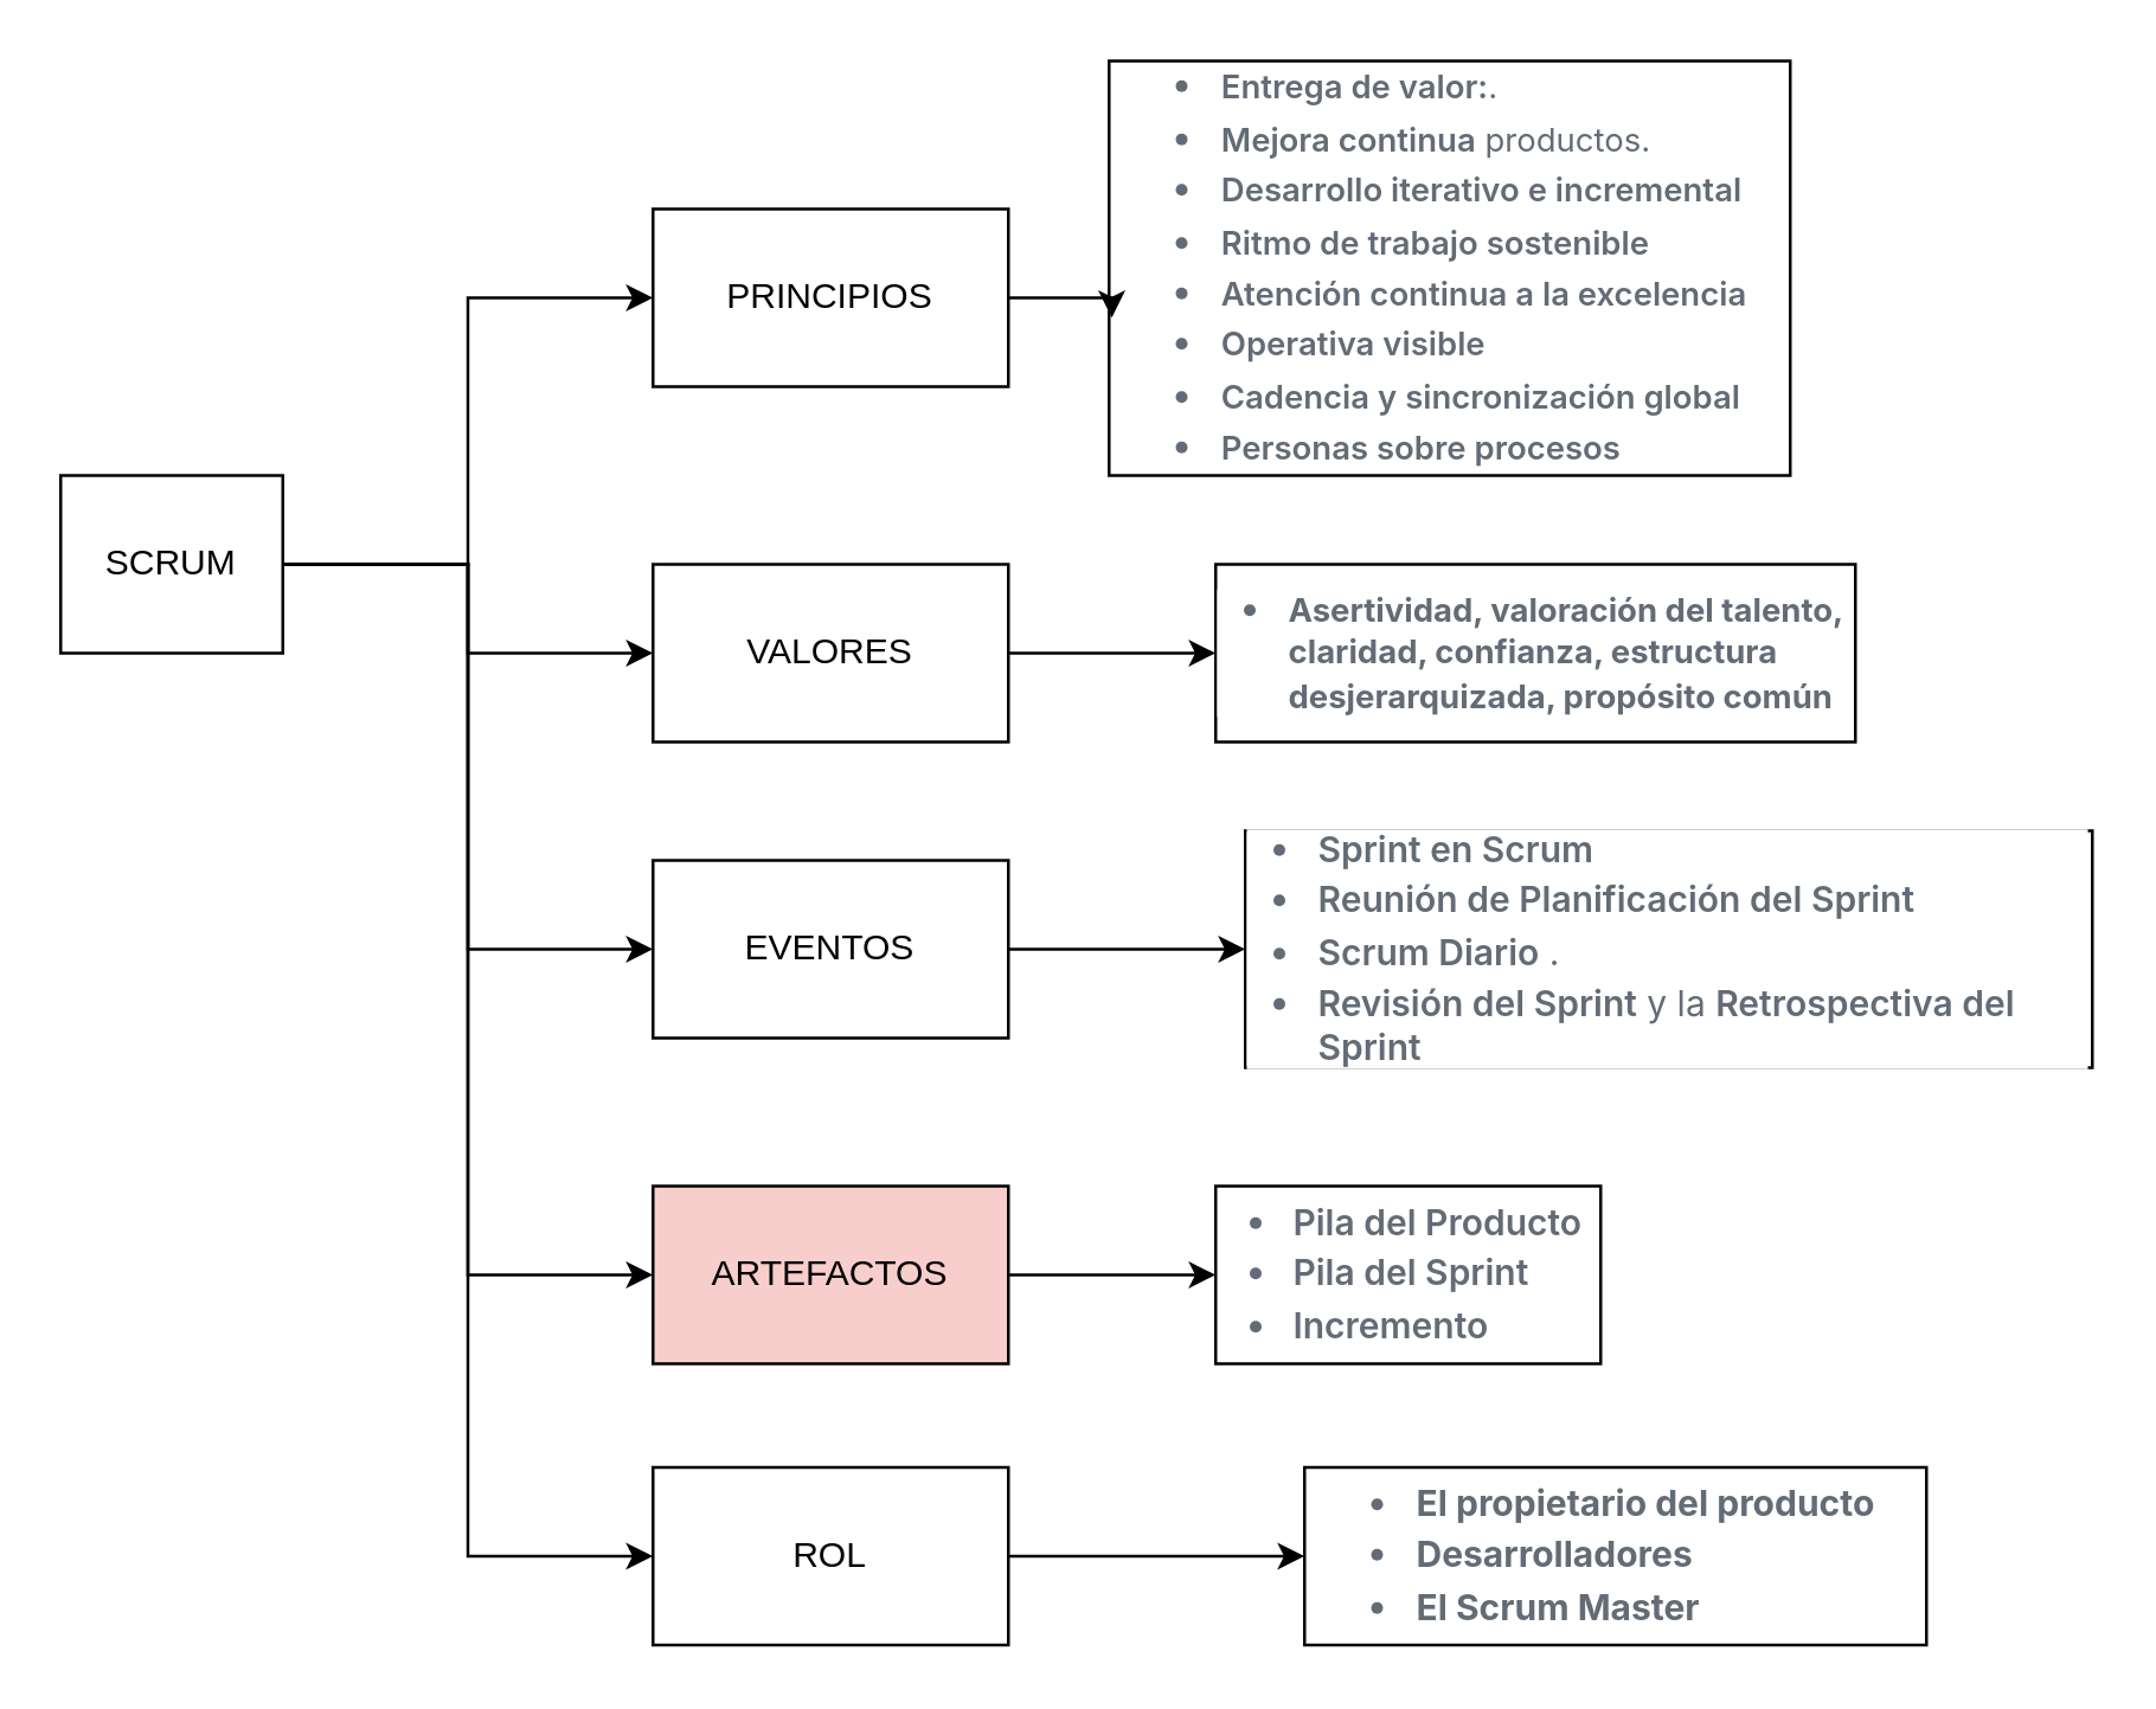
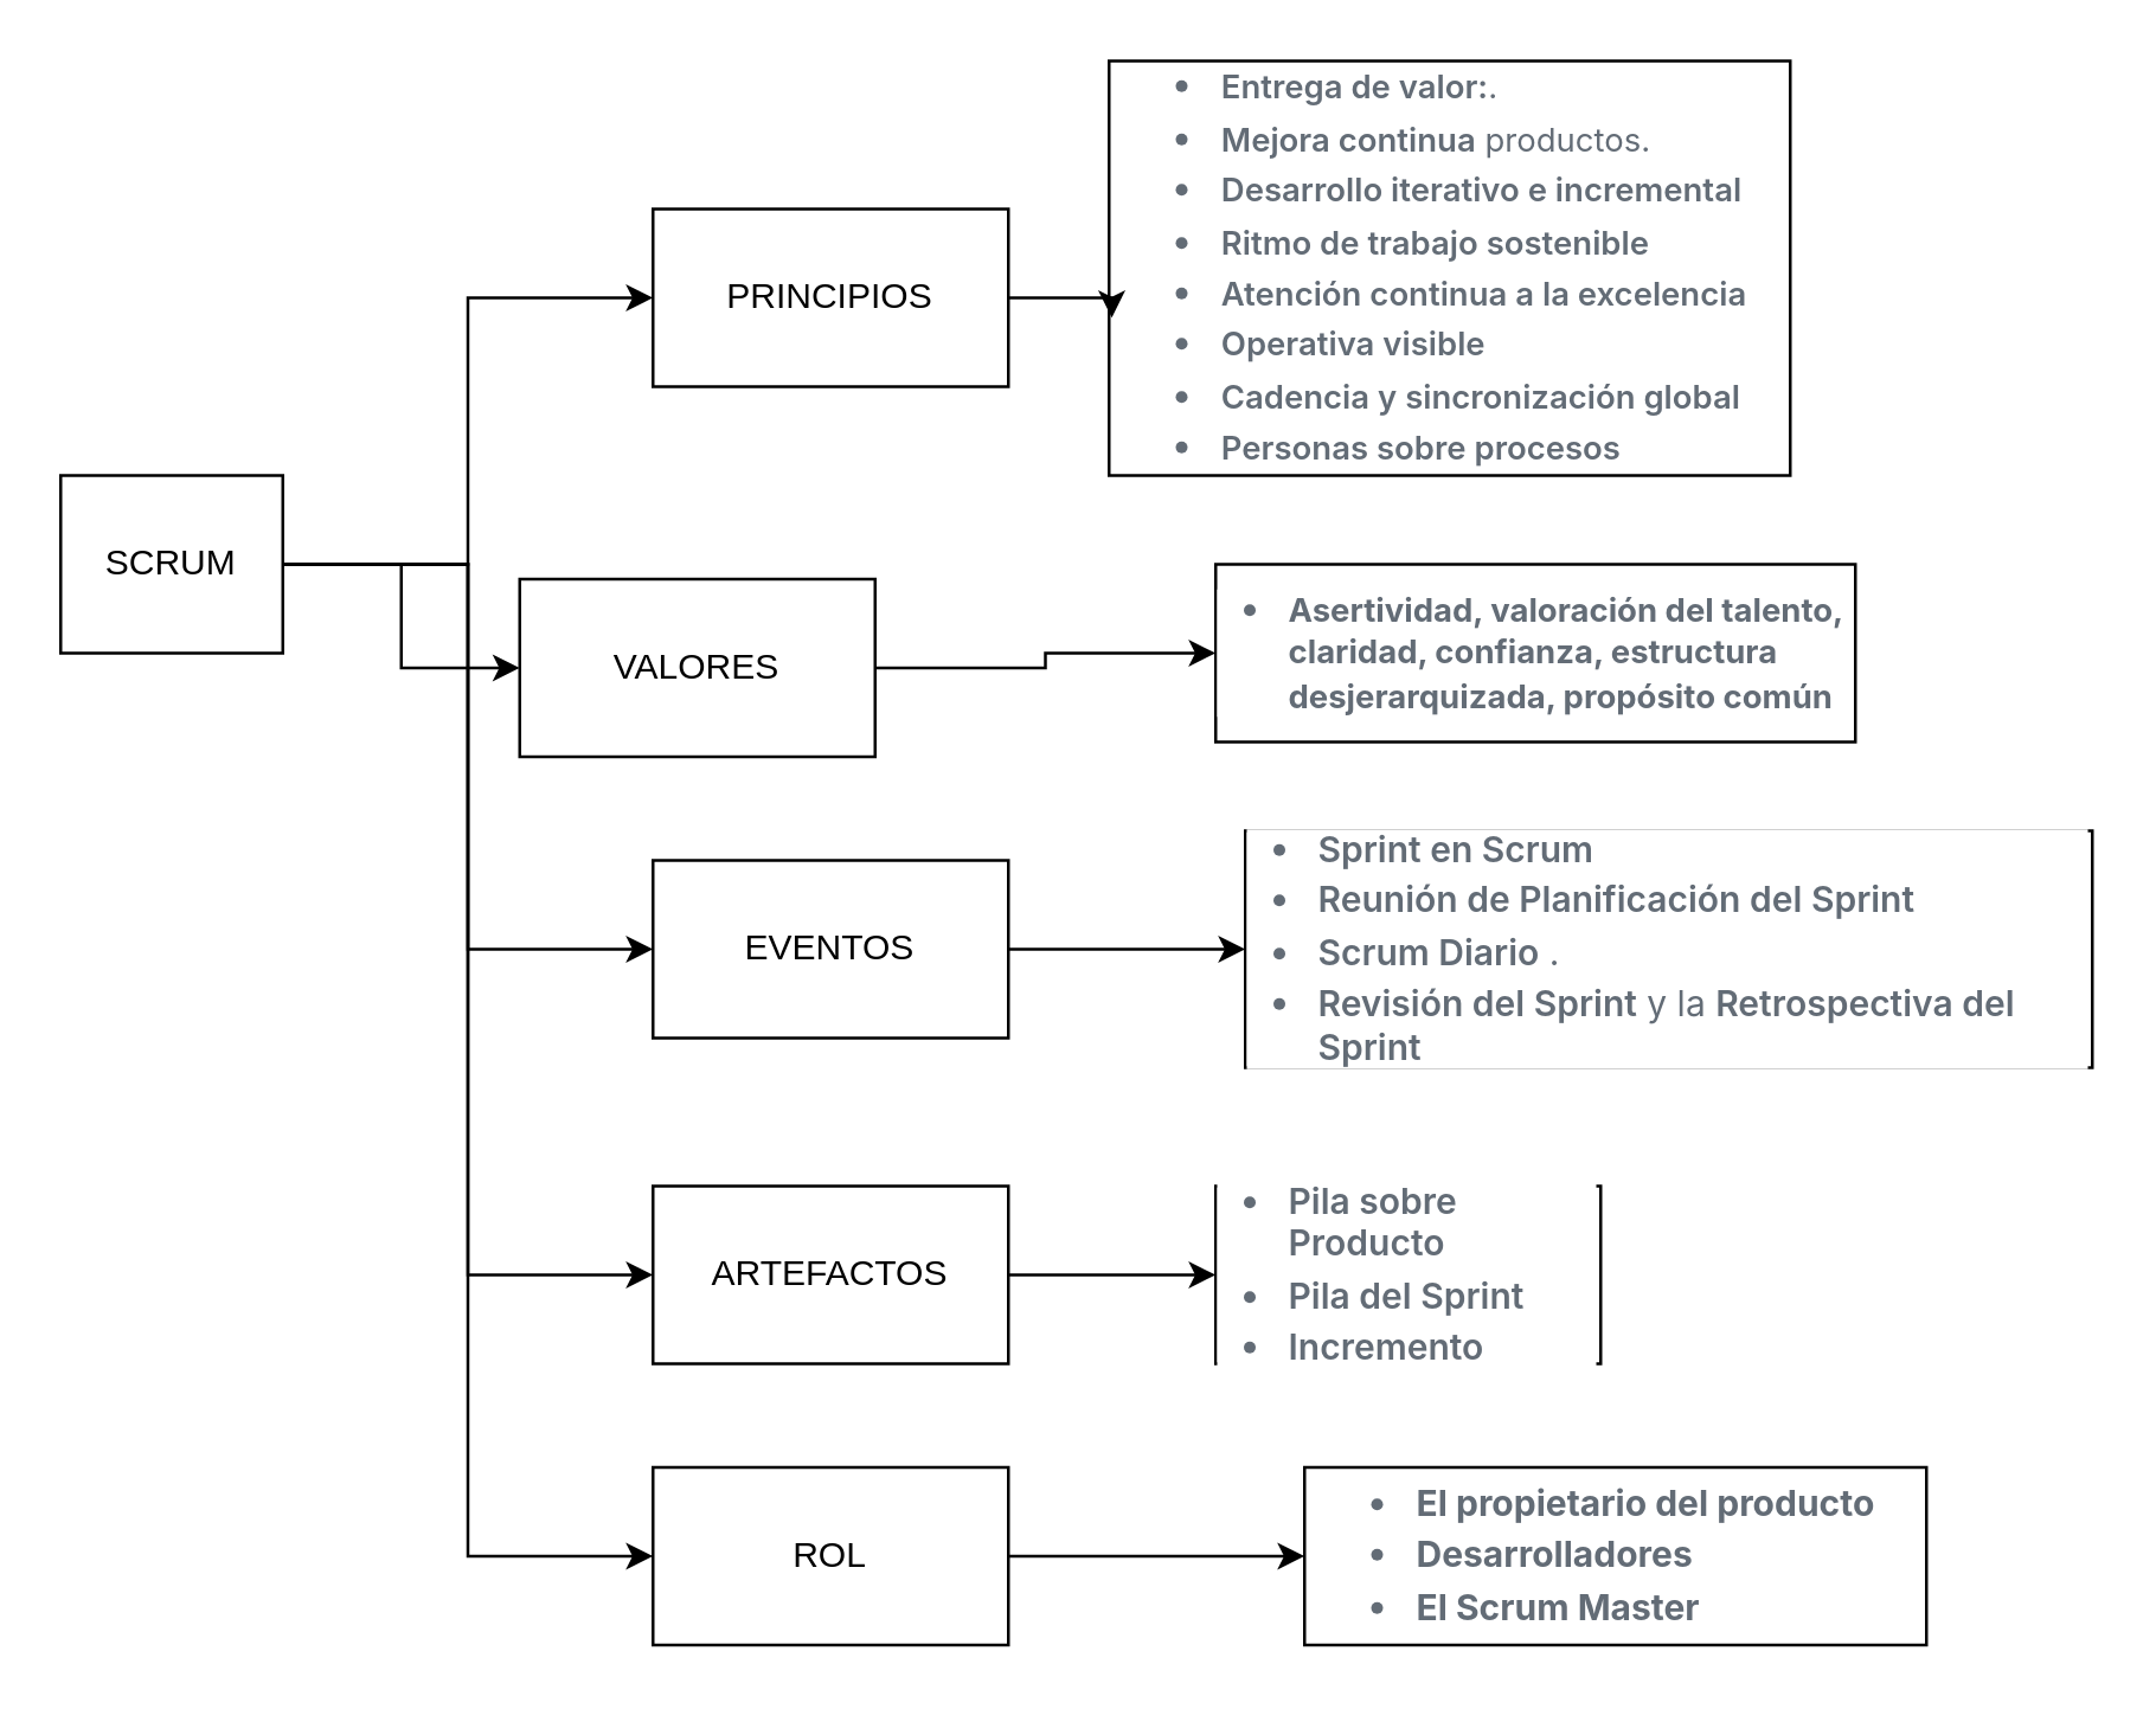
- <mxCell id="10" value="VALORES" style="rounded=0;whiteSpace=wrap;html=1;" vertex="1" parent="1"><mxGeometry x="220" y="190" width="120" height="60" as="geometry" /></mxCell>
+ <mxCell id="10" value="VALORES" style="rounded=0;whiteSpace=wrap;html=1;" vertex="1" parent="1"><mxGeometry x="175" y="195" width="120" height="60" as="geometry" /></mxCell>
- <mxCell id="18" value="ARTEFACTOS" style="rounded=0;whiteSpace=wrap;html=1;fillColor=#f8cecc;" vertex="1" parent="1"><mxGeometry x="220" y="400" width="120" height="60" as="geometry" /></mxCell>
+ <mxCell id="18" value="ARTEFACTOS" style="rounded=0;whiteSpace=wrap;html=1;" vertex="1" parent="1"><mxGeometry x="220" y="400" width="120" height="60" as="geometry" /></mxCell>
- <mxCell id="19" value="&lt;ul style=&quot;box-sizing: border-box; padding-left: 2em; margin-top: 0px; margin-bottom: 0px; color: rgb(99, 108, 118); font-family: -apple-system, BlinkMacSystemFont, &amp;quot;Segoe UI&amp;quot;, &amp;quot;Noto Sans&amp;quot;, Helvetica, Arial, sans-serif, &amp;quot;Apple Color Emoji&amp;quot;, &amp;quot;Segoe UI Emoji&amp;quot;; text-align: start; background-color: rgb(255, 255, 255);&quot;&gt;&lt;li style=&quot;box-sizing: border-box;&quot;&gt;&lt;span style=&quot;box-sizing: border-box; font-weight: var(--base-text-weight-semibold, 600);&quot;&gt;Pila del Producto&lt;/span&gt;&amp;nbsp;&lt;/li&gt;&lt;li style=&quot;box-sizing: border-box; margin-top: 0.25em;&quot;&gt;&lt;span style=&quot;box-sizing: border-box; font-weight: var(--base-text-weight-semibold, 600);&quot;&gt;Pila del Sprint&lt;/span&gt;&amp;nbsp;&lt;/li&gt;&lt;li style=&quot;box-sizing: border-box; margin-top: 0.25em;&quot;&gt;&lt;span style=&quot;box-sizing: border-box; font-weight: var(--base-text-weight-semibold, 600);&quot;&gt;Incremento&lt;/span&gt;&lt;/li&gt;&lt;/ul&gt;" style="rounded=0;whiteSpace=wrap;html=1;" vertex="1" parent="1"><mxGeometry x="410" y="400" width="130" height="60" as="geometry" /></mxCell>
+ <mxCell id="19" value="&lt;ul style=&quot;box-sizing: border-box; padding-left: 2em; margin-top: 0px; margin-bottom: 0px; color: rgb(99, 108, 118); font-family: -apple-system, BlinkMacSystemFont, &amp;quot;Segoe UI&amp;quot;, &amp;quot;Noto Sans&amp;quot;, Helvetica, Arial, sans-serif, &amp;quot;Apple Color Emoji&amp;quot;, &amp;quot;Segoe UI Emoji&amp;quot;; text-align: start; background-color: rgb(255, 255, 255);&quot;&gt;&lt;li style=&quot;box-sizing: border-box;&quot;&gt;&lt;span style=&quot;box-sizing: border-box; font-weight: var(--base-text-weight-semibold, 600);&quot;&gt;Pila sobre Producto&lt;/span&gt;&amp;nbsp;&lt;/li&gt;&lt;li style=&quot;box-sizing: border-box; margin-top: 0.25em;&quot;&gt;&lt;span style=&quot;box-sizing: border-box; font-weight: var(--base-text-weight-semibold, 600);&quot;&gt;Pila del Sprint&lt;/span&gt;&amp;nbsp;&lt;/li&gt;&lt;li style=&quot;box-sizing: border-box; margin-top: 0.25em;&quot;&gt;&lt;span style=&quot;box-sizing: border-box; font-weight: var(--base-text-weight-semibold, 600);&quot;&gt;Incremento&lt;/span&gt;&lt;/li&gt;&lt;/ul&gt;" style="rounded=0;whiteSpace=wrap;html=1;" vertex="1" parent="1"><mxGeometry x="410" y="400" width="130" height="60" as="geometry" /></mxCell>
